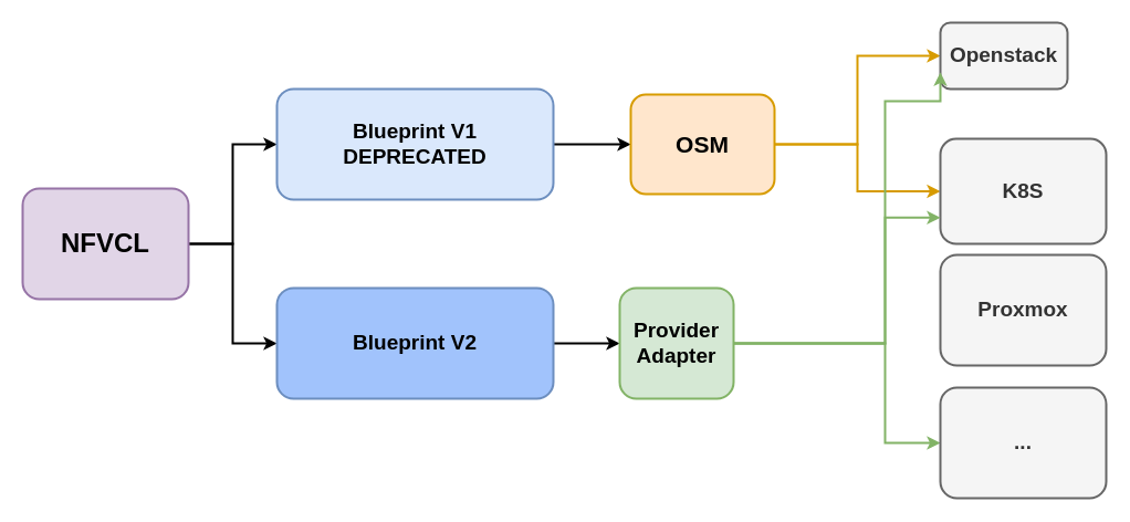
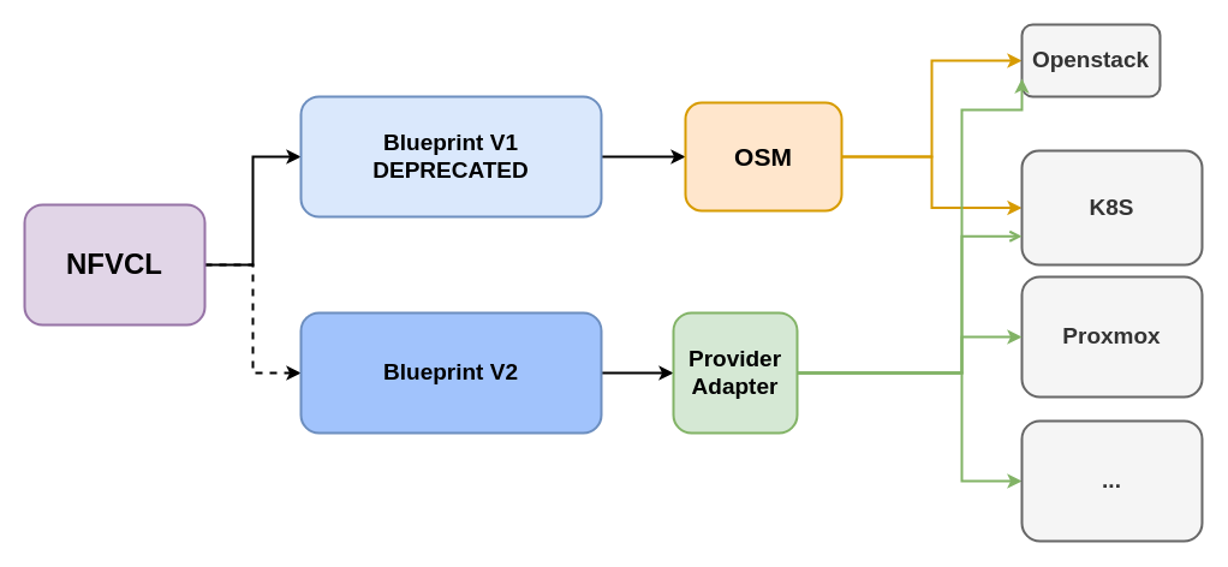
- <mxCell id="16" style="edgeStyle=orthogonalEdgeStyle;rounded=0;orthogonalLoop=1;jettySize=auto;html=1;exitX=1;exitY=0.5;exitDx=0;exitDy=0;entryX=0;entryY=0.75;entryDx=0;entryDy=0;strokeWidth=2;fillColor=#d5e8d4;strokeColor=#82b366;" parent="1" source="19" target="14" edge="1"><mxGeometry relative="1" as="geometry"><Array as="points"><mxPoint x="800" y="310" /><mxPoint x="800" y="196" /></Array></mxGeometry></mxCell>
+ <mxCell id="16" style="edgeStyle=orthogonalEdgeStyle;rounded=0;orthogonalLoop=1;jettySize=auto;html=1;exitX=1;exitY=0.5;exitDx=0;exitDy=0;entryX=0;entryY=0.75;entryDx=0;entryDy=0;strokeWidth=2;fillColor=#d5e8d4;strokeColor=#82b366;endArrow=open;" parent="1" source="19" target="14" edge="1"><mxGeometry relative="1" as="geometry"><Array as="points"><mxPoint x="800" y="310" /><mxPoint x="800" y="196" /></Array></mxGeometry></mxCell>
- <mxCell id="3" style="edgeStyle=orthogonalEdgeStyle;rounded=0;orthogonalLoop=1;jettySize=auto;html=1;exitX=1;exitY=0.5;exitDx=0;exitDy=0;entryX=0;entryY=0.5;entryDx=0;entryDy=0;strokeWidth=2;" parent="1" source="4" target="8" edge="1"><mxGeometry relative="1" as="geometry" /></mxCell>
+ <mxCell id="3" style="edgeStyle=orthogonalEdgeStyle;rounded=0;orthogonalLoop=1;jettySize=auto;html=1;exitX=1;exitY=0.5;exitDx=0;exitDy=0;entryX=0;entryY=0.5;entryDx=0;entryDy=0;strokeWidth=2;dashed=1;" parent="1" source="4" target="8" edge="1"><mxGeometry relative="1" as="geometry" /></mxCell>
+ <mxCell id="15" style="edgeStyle=orthogonalEdgeStyle;rounded=0;orthogonalLoop=1;jettySize=auto;html=1;exitX=1;exitY=0.5;exitDx=0;exitDy=0;entryX=0;entryY=0.5;entryDx=0;entryDy=0;strokeWidth=2;fillColor=#d5e8d4;strokeColor=#82b366;" parent="1" source="19" target="13" edge="1"><mxGeometry relative="1" as="geometry"><Array as="points"><mxPoint x="800" y="310" /><mxPoint x="800" y="280" /></Array></mxGeometry></mxCell>
